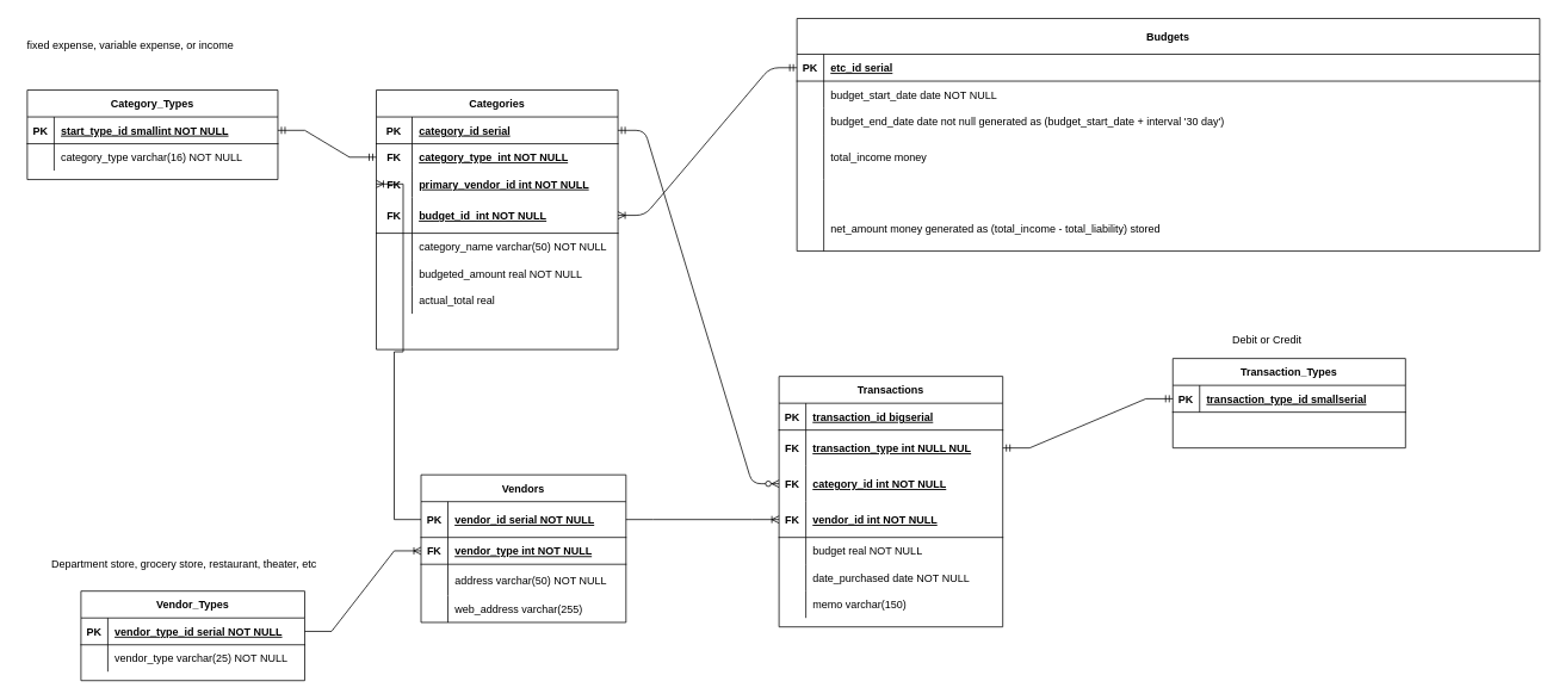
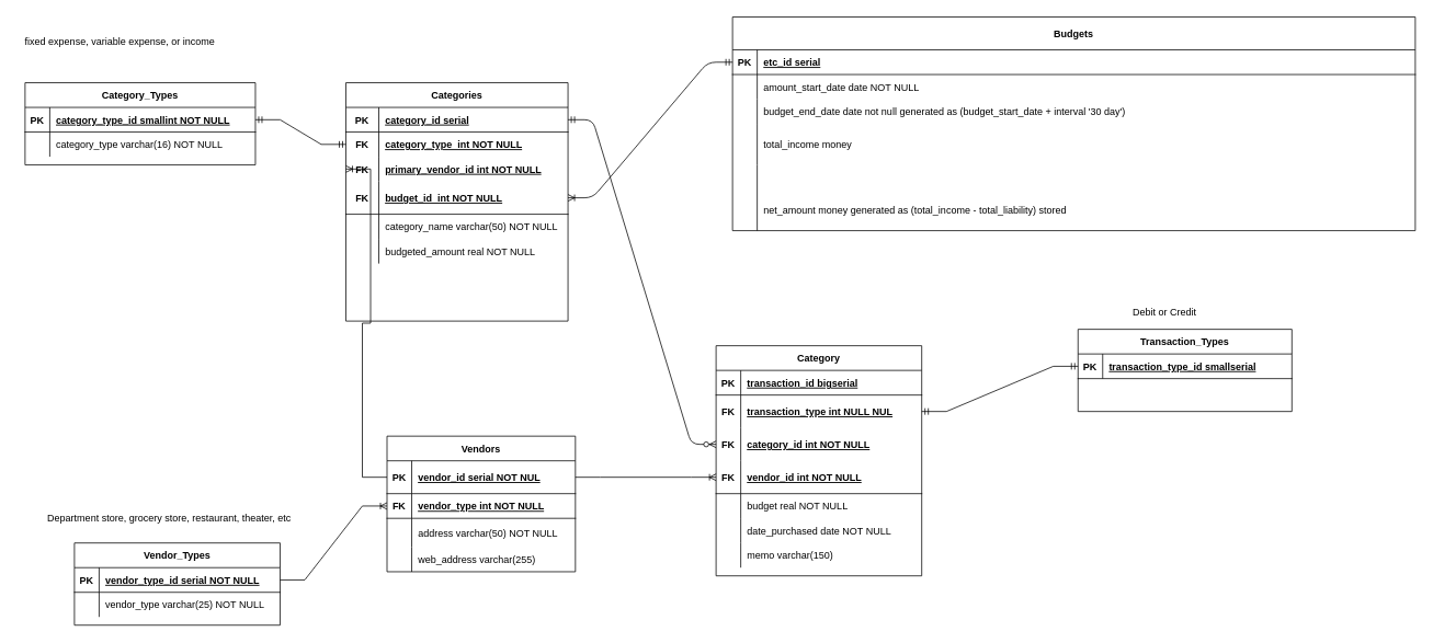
- <mxCell id="8" value="budget_start_date date NOT NULL" style="shape=partialRectangle;connectable=0;fillColor=none;top=0;left=0;bottom=0;right=0;align=left;spacingLeft=6;overflow=hidden;" parent="6" vertex="1"><mxGeometry x="30" width="800" height="30" as="geometry"><mxRectangle width="800" height="30" as="alternateBounds" /></mxGeometry></mxCell>
+ <mxCell id="8" value="amount_start_date date NOT NULL" style="shape=partialRectangle;connectable=0;fillColor=none;top=0;left=0;bottom=0;right=0;align=left;spacingLeft=6;overflow=hidden;" parent="6" vertex="1"><mxGeometry x="30" width="800" height="30" as="geometry"><mxRectangle width="800" height="30" as="alternateBounds" /></mxGeometry></mxCell>
- <mxCell id="71" value="start_type_id smallint NOT NULL" style="shape=partialRectangle;connectable=0;fillColor=none;top=0;left=0;bottom=0;right=0;align=left;spacingLeft=6;fontStyle=5;overflow=hidden;" parent="69" vertex="1"><mxGeometry x="30" width="250" height="30" as="geometry"><mxRectangle width="250" height="30" as="alternateBounds" /></mxGeometry></mxCell>
+ <mxCell id="71" value="category_type_id smallint NOT NULL" style="shape=partialRectangle;connectable=0;fillColor=none;top=0;left=0;bottom=0;right=0;align=left;spacingLeft=6;fontStyle=5;overflow=hidden;" parent="69" vertex="1"><mxGeometry x="30" width="250" height="30" as="geometry"><mxRectangle width="250" height="30" as="alternateBounds" /></mxGeometry></mxCell>
- <mxCell id="41" value="actual_total real" style="shape=partialRectangle;connectable=0;fillColor=none;top=0;left=0;bottom=0;right=0;align=left;spacingLeft=6;overflow=hidden;" parent="39" vertex="1"><mxGeometry x="40" width="230" height="30" as="geometry"><mxRectangle width="230" height="30" as="alternateBounds" /></mxGeometry></mxCell>
- <mxCell id="45" value="Transactions" style="shape=table;startSize=30;container=1;collapsible=1;childLayout=tableLayout;fixedRows=1;rowLines=0;fontStyle=1;align=center;resizeLast=1;" parent="1" vertex="1"><mxGeometry x="870" y="420" width="250" height="280" as="geometry" /></mxCell>
+ <mxCell id="45" value="Category" style="shape=table;startSize=30;container=1;collapsible=1;childLayout=tableLayout;fixedRows=1;rowLines=0;fontStyle=1;align=center;resizeLast=1;" parent="1" vertex="1"><mxGeometry x="870" y="420" width="250" height="280" as="geometry" /></mxCell>
- <mxCell id="88" value="vendor_id serial NOT NULL" style="shape=partialRectangle;connectable=0;fillColor=none;top=0;left=0;bottom=0;right=0;align=left;spacingLeft=6;fontStyle=5;overflow=hidden;" parent="86" vertex="1"><mxGeometry x="30" width="199" height="40" as="geometry"><mxRectangle width="199" height="40" as="alternateBounds" /></mxGeometry></mxCell>
+ <mxCell id="88" value="vendor_id serial NOT NUL" style="shape=partialRectangle;connectable=0;fillColor=none;top=0;left=0;bottom=0;right=0;align=left;spacingLeft=6;fontStyle=5;overflow=hidden;" parent="86" vertex="1"><mxGeometry x="30" width="199" height="40" as="geometry"><mxRectangle width="199" height="40" as="alternateBounds" /></mxGeometry></mxCell>
